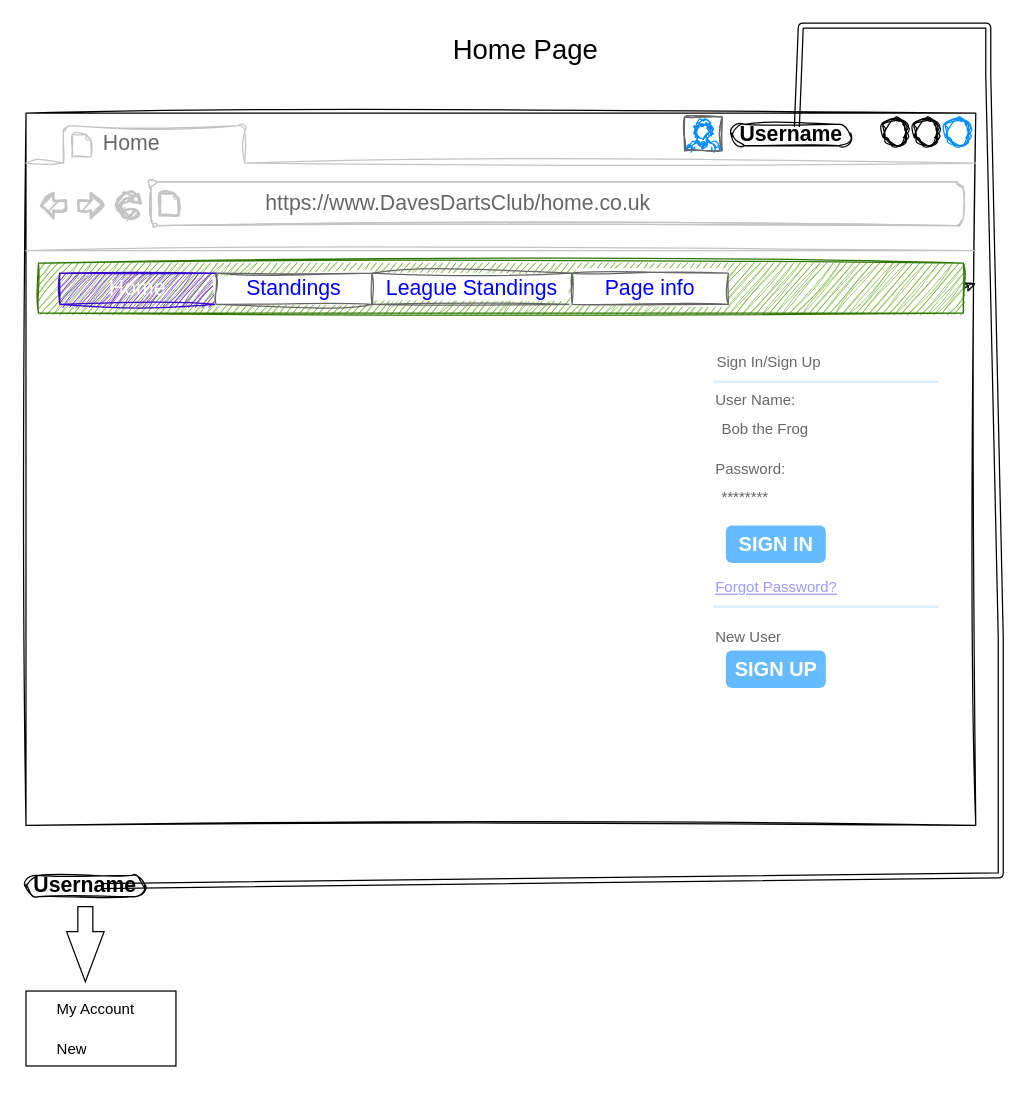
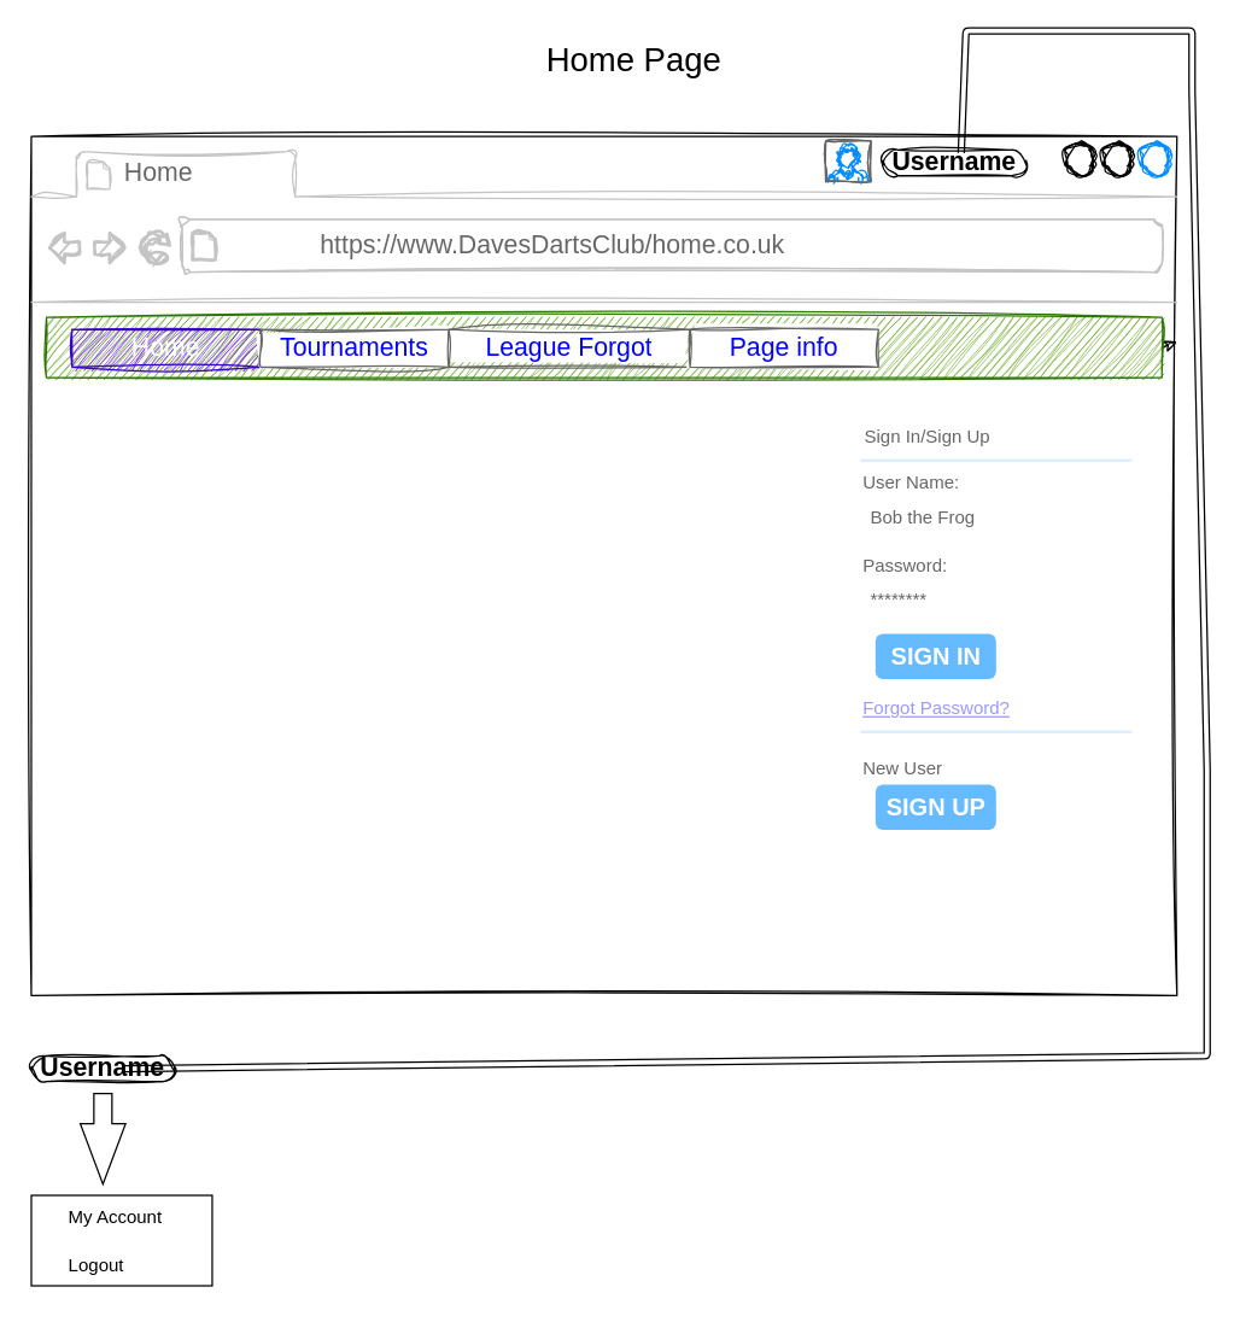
- <mxCell id="33" value="Standings" style="text;strokeColor=inherit;align=center;verticalAlign=middle;spacingLeft=10;spacingRight=10;overflow=hidden;points=[[0,0.5],[1,0.5]];portConstraint=eastwest;rotatable=0;whiteSpace=wrap;html=1;fillColor=inherit;fontColor=inherit;fontSize=17;sketch=1;curveFitting=1;jiggle=2;" parent="31" vertex="1"><mxGeometry x="125" width="125" height="25" as="geometry" /></mxCell>
+ <mxCell id="33" value="Tournaments" style="text;strokeColor=inherit;align=center;verticalAlign=middle;spacingLeft=10;spacingRight=10;overflow=hidden;points=[[0,0.5],[1,0.5]];portConstraint=eastwest;rotatable=0;whiteSpace=wrap;html=1;fillColor=inherit;fontColor=inherit;fontSize=17;sketch=1;curveFitting=1;jiggle=2;" parent="31" vertex="1"><mxGeometry x="125" width="125" height="25" as="geometry" /></mxCell>
- <mxCell id="34" value="League Standings" style="text;strokeColor=inherit;align=center;verticalAlign=middle;spacingLeft=10;spacingRight=10;overflow=hidden;points=[[0,0.5],[1,0.5]];portConstraint=eastwest;rotatable=0;whiteSpace=wrap;html=1;fillColor=inherit;fontColor=inherit;fontSize=17;sketch=1;curveFitting=1;jiggle=2;" vertex="1" parent="31"><mxGeometry x="250" width="160" height="25" as="geometry" /></mxCell>
+ <mxCell id="34" value="League Forgot" style="text;strokeColor=inherit;align=center;verticalAlign=middle;spacingLeft=10;spacingRight=10;overflow=hidden;points=[[0,0.5],[1,0.5]];portConstraint=eastwest;rotatable=0;whiteSpace=wrap;html=1;fillColor=inherit;fontColor=inherit;fontSize=17;sketch=1;curveFitting=1;jiggle=2;" vertex="1" parent="31"><mxGeometry x="250" width="160" height="25" as="geometry" /></mxCell>
- <mxCell id="29" value="New" style="shape=partialRectangle;html=1;whiteSpace=wrap;connectable=0;strokeColor=inherit;overflow=hidden;fillColor=none;top=0;left=0;bottom=0;right=0;pointerEvents=1;fontSize=12;align=left;spacingLeft=5;" parent="28" vertex="1"><mxGeometry width="83" height="32" as="geometry"><mxRectangle width="83" height="32" as="alternateBounds" /></mxGeometry></mxCell>
+ <mxCell id="29" value="Logout" style="shape=partialRectangle;html=1;whiteSpace=wrap;connectable=0;strokeColor=inherit;overflow=hidden;fillColor=none;top=0;left=0;bottom=0;right=0;pointerEvents=1;fontSize=12;align=left;spacingLeft=5;" parent="28" vertex="1"><mxGeometry width="83" height="32" as="geometry"><mxRectangle width="83" height="32" as="alternateBounds" /></mxGeometry></mxCell>
